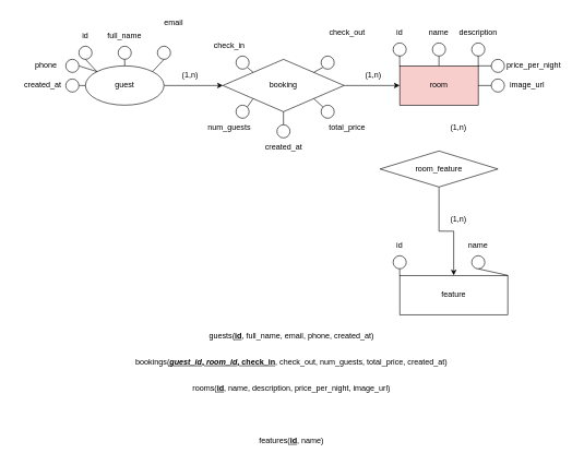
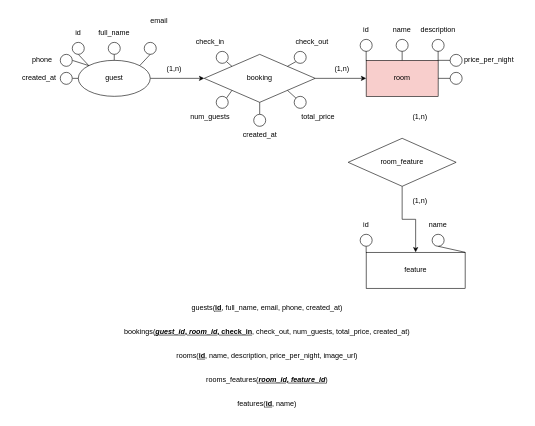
- <mxCell id="27" value="check_out" style="text;html=1;align=center;verticalAlign=middle;whiteSpace=wrap;rounded=0;" parent="1" vertex="1"><mxGeometry x="500" y="35" width="60" height="30" as="geometry" /></mxCell>
+ <mxCell id="27" value="check_out" style="text;html=1;align=center;verticalAlign=middle;whiteSpace=wrap;rounded=0;" parent="1" vertex="1"><mxGeometry x="490" y="55" width="60" height="30" as="geometry" /></mxCell>
- <mxCell id="51" value="image_url" style="text;html=1;align=center;verticalAlign=middle;whiteSpace=wrap;rounded=0;" parent="1" vertex="1"><mxGeometry x="770" y="115" width="70" height="30" as="geometry" /></mxCell>
- <mxCell id="54" value="room_feature" style="rhombus;whiteSpace=wrap;html=1;" parent="1" vertex="1"><mxGeometry x="580" y="230" width="180" height="55" as="geometry" /></mxCell>
+ <mxCell id="54" value="room_feature" style="rhombus;whiteSpace=wrap;html=1;" parent="1" vertex="1"><mxGeometry x="580" y="230" width="180" height="80" as="geometry" /></mxCell>
+ <mxCell id="66" value="rooms_features(&lt;u&gt;&lt;i&gt;&lt;b&gt;room_id, feature_id&lt;/b&gt;&lt;/i&gt;&lt;/u&gt;)" style="text;html=1;align=center;verticalAlign=middle;whiteSpace=wrap;rounded=0;" parent="1" vertex="1"><mxGeometry y="618" width="850" height="30" as="geometry" x="20" /></mxCell>
